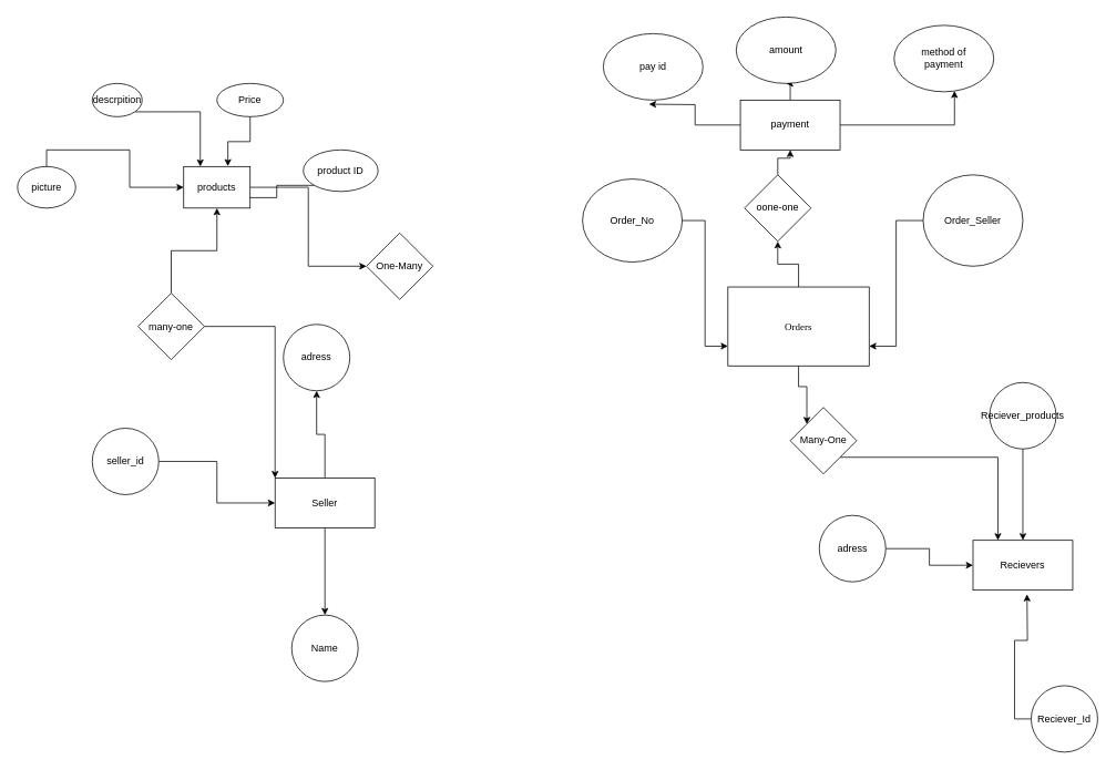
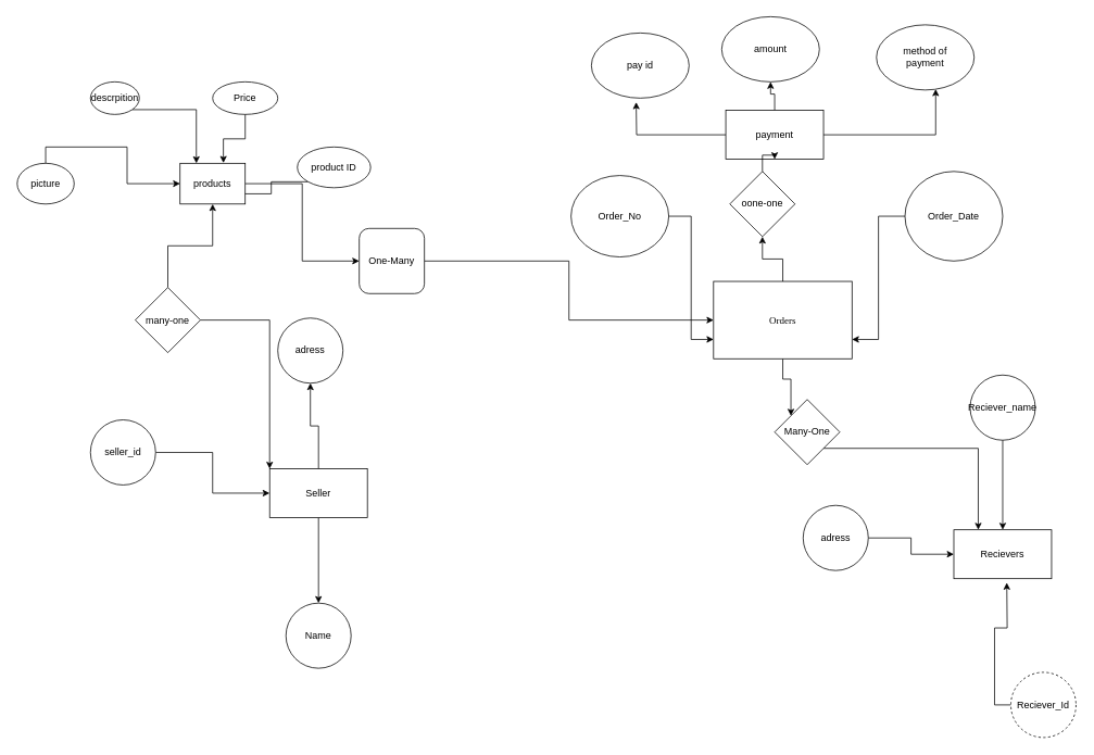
- <mxCell id="42" value="payment" style="rounded=0;whiteSpace=wrap;html=1;" vertex="1" parent="1"><mxGeometry x="890" y="120" width="120" height="60" as="geometry" /></mxCell>
+ <mxCell id="42" value="payment" style="rounded=0;whiteSpace=wrap;html=1;" vertex="1" parent="1"><mxGeometry x="890" y="135" width="120" height="60" as="geometry" /></mxCell>
- <mxCell id="18" value="Order_Seller" style="ellipse;whiteSpace=wrap;html=1;" vertex="1" parent="1"><mxGeometry x="1110" y="210" width="120" height="110" as="geometry" /></mxCell>
+ <mxCell id="18" value="Order_Date" style="ellipse;whiteSpace=wrap;html=1;" vertex="1" parent="1"><mxGeometry x="1110" y="210" width="120" height="110" as="geometry" /></mxCell>
- <mxCell id="31" value="One-Many" style="rhombus;whiteSpace=wrap;html=1;" vertex="1" parent="1"><mxGeometry x="440" y="280" width="80" height="80" as="geometry" /></mxCell>
+ <mxCell id="31" value="One-Many" style="whiteSpace=wrap;html=1;rounded=1;" vertex="1" parent="1"><mxGeometry x="440" y="280" width="80" height="80" as="geometry" /></mxCell>
+ <mxCell id="30" style="edgeStyle=orthogonalEdgeStyle;rounded=0;orthogonalLoop=1;jettySize=auto;html=1;entryX=0;entryY=0.5;entryDx=0;entryDy=0;" edge="1" parent="1" source="31" target="14"><mxGeometry relative="1" as="geometry" /></mxCell>
- <mxCell id="25" value="Reciever_products" style="ellipse;whiteSpace=wrap;html=1;aspect=fixed;" vertex="1" parent="1"><mxGeometry x="1190" y="460" width="80" height="80" as="geometry" /></mxCell>
+ <mxCell id="25" value="Reciever_name" style="ellipse;whiteSpace=wrap;html=1;aspect=fixed;" vertex="1" parent="1"><mxGeometry x="1190" y="460" width="80" height="80" as="geometry" /></mxCell>
- <mxCell id="27" value="Reciever_Id" style="ellipse;whiteSpace=wrap;html=1;aspect=fixed;" vertex="1" parent="1"><mxGeometry x="1240" y="825" width="80" height="80" as="geometry" /></mxCell>
+ <mxCell id="27" value="Reciever_Id" style="ellipse;whiteSpace=wrap;html=1;aspect=fixed;dashed=1;" vertex="1" parent="1"><mxGeometry x="1240" y="825" width="80" height="80" as="geometry" /></mxCell>
